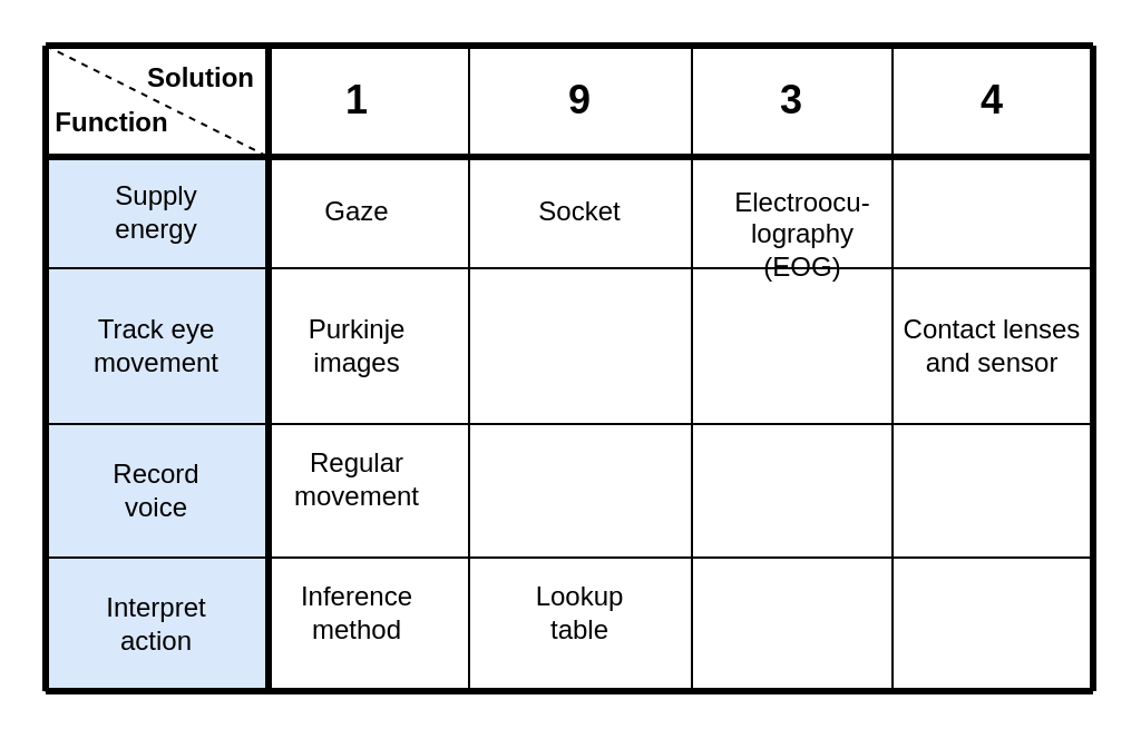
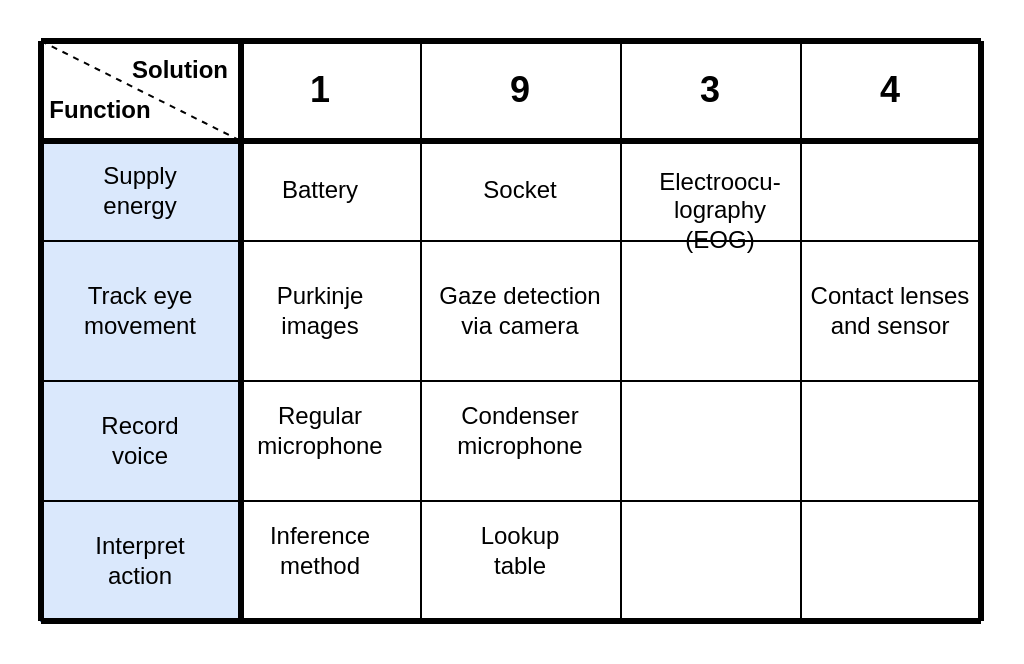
- <mxCell id="11" value="Gaze" style="text;html=1;strokeColor=none;fillColor=none;align=center;verticalAlign=middle;whiteSpace=wrap;rounded=0;" vertex="1" parent="1"><mxGeometry x="130" y="80" width="60" height="30" as="geometry" /></mxCell>
+ <mxCell id="11" value="Battery" style="text;html=1;strokeColor=none;fillColor=none;align=center;verticalAlign=middle;whiteSpace=wrap;rounded=0;" vertex="1" parent="1"><mxGeometry x="130" y="80" width="60" height="30" as="geometry" /></mxCell>
+ <mxCell id="15" value="Gaze detection via camera" style="text;html=1;strokeColor=none;fillColor=none;align=center;verticalAlign=middle;whiteSpace=wrap;rounded=0;" vertex="1" parent="1"><mxGeometry x="215" y="140" width="90" height="30" as="geometry" /></mxCell>
- <mxCell id="27" value="Regular movement" style="text;html=1;strokeColor=none;fillColor=none;align=center;verticalAlign=middle;whiteSpace=wrap;rounded=0;" vertex="1" parent="1"><mxGeometry x="130" y="200" width="60" height="30" as="geometry" /></mxCell>
+ <mxCell id="27" value="Regular microphone" style="text;html=1;strokeColor=none;fillColor=none;align=center;verticalAlign=middle;whiteSpace=wrap;rounded=0;" vertex="1" parent="1"><mxGeometry x="130" y="200" width="60" height="30" as="geometry" /></mxCell>
+ <mxCell id="28" value="Condenser microphone" style="text;html=1;strokeColor=none;fillColor=none;align=center;verticalAlign=middle;whiteSpace=wrap;rounded=0;" vertex="1" parent="1"><mxGeometry x="230" y="200" width="60" height="30" as="geometry" /></mxCell>
